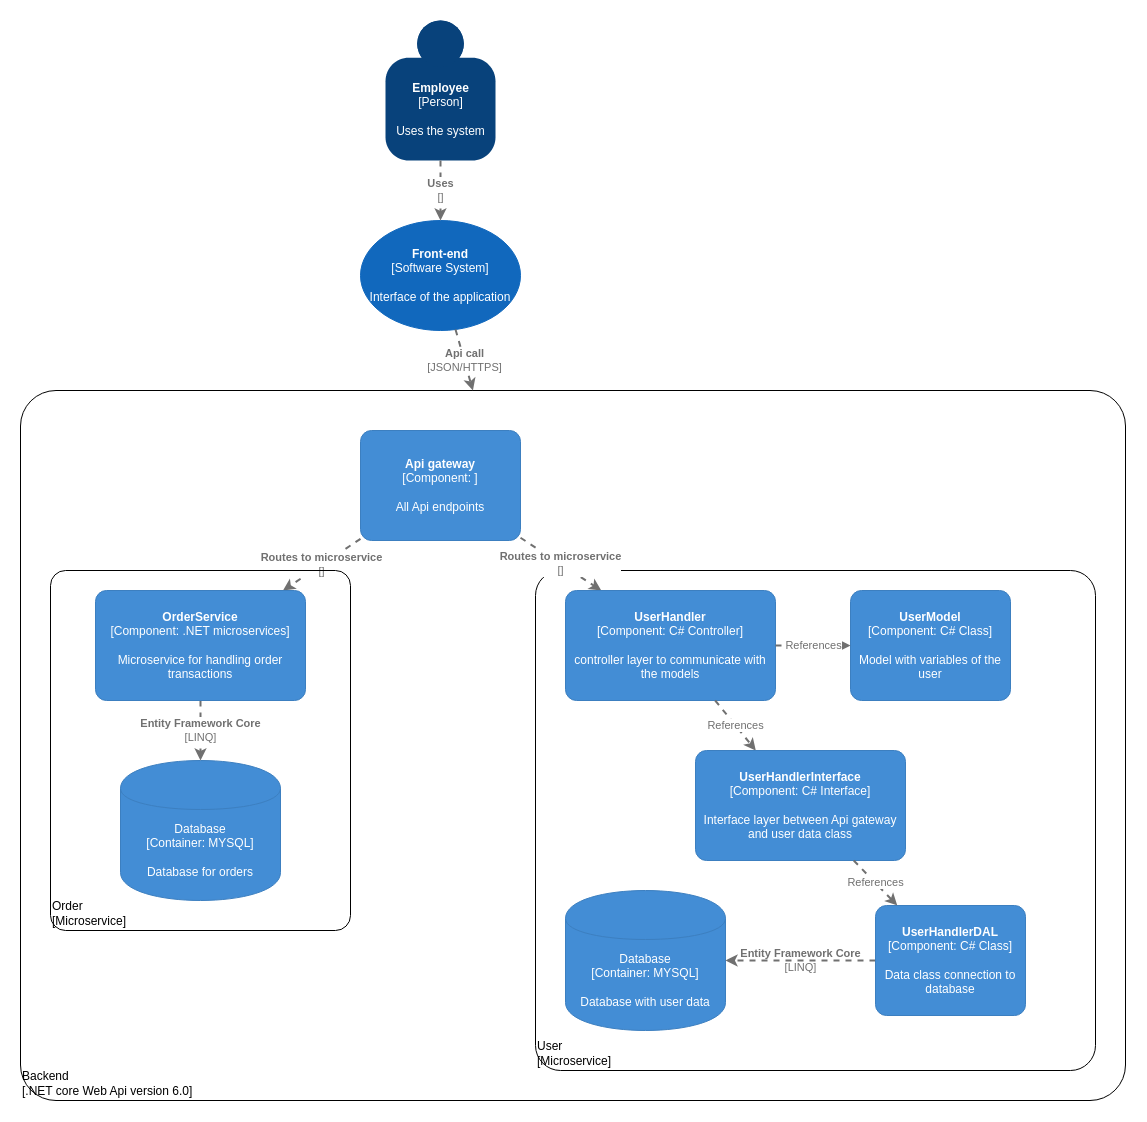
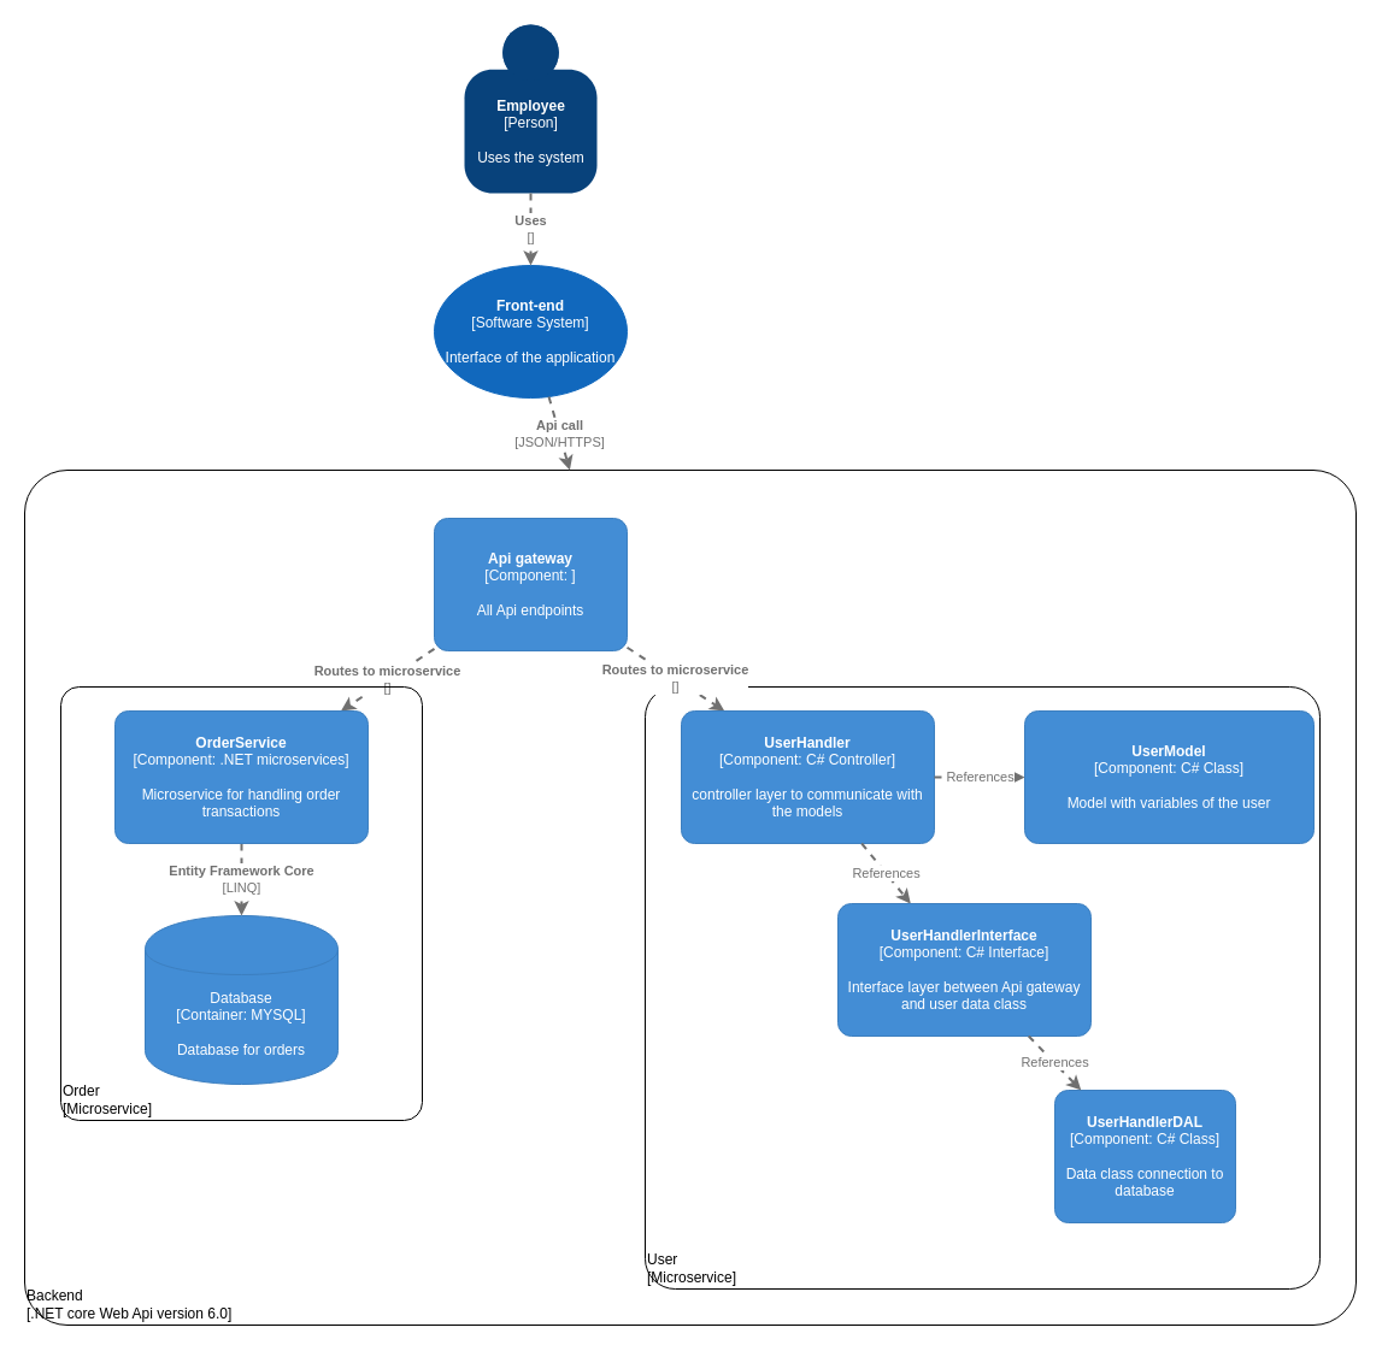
- <mxCell id="18" value="&lt;b&gt;UserModel&lt;/b&gt;&lt;div&gt;[Component: C# Class]&lt;/div&gt;&lt;br&gt;&lt;div&gt;Model with variables of the user&lt;/div&gt;" style="rounded=1;whiteSpace=wrap;html=1;labelBackgroundColor=none;fillColor=#438DD5;fontColor=#ffffff;align=center;arcSize=10;strokeColor=#3C7FC0;metaEdit=1;metaData={&quot;c4Type&quot;:{&quot;editable&quot;:false}};points=[[0.25,0,0],[0.5,0,0],[0.75,0,0],[1,0.25,0],[1,0.5,0],[1,0.75,0],[0.75,1,0],[0.5,1,0],[0.25,1,0],[0,0.75,0],[0,0.5,0],[0,0.25,0]];" parent="1" vertex="1"><mxGeometry x="850" y="590" width="160" height="110.0" as="geometry" /></mxCell>
+ <mxCell id="18" value="&lt;b&gt;UserModel&lt;/b&gt;&lt;div&gt;[Component: C# Class]&lt;/div&gt;&lt;br&gt;&lt;div&gt;Model with variables of the user&lt;/div&gt;" style="rounded=1;whiteSpace=wrap;html=1;labelBackgroundColor=none;fillColor=#438DD5;fontColor=#ffffff;align=center;arcSize=10;strokeColor=#3C7FC0;metaEdit=1;metaData={&quot;c4Type&quot;:{&quot;editable&quot;:false}};points=[[0.25,0,0],[0.5,0,0],[0.75,0,0],[1,0.25,0],[1,0.5,0],[1,0.75,0],[0.75,1,0],[0.5,1,0],[0.25,1,0],[0,0.75,0],[0,0.5,0],[0,0.25,0]];" parent="1" vertex="1"><mxGeometry x="850" y="590" width="240" height="110.0" as="geometry" /></mxCell>
- <mxCell id="11" value="Database&lt;div&gt;[Container:&amp;nbsp;MYSQL]&lt;/div&gt;&lt;br&gt;&lt;div&gt;Database with user data&lt;/div&gt;" style="shape=cylinder;whiteSpace=wrap;html=1;boundedLbl=1;rounded=0;labelBackgroundColor=none;fillColor=#438DD5;fontSize=12;fontColor=#ffffff;align=center;strokeColor=#3C7FC0;metaEdit=1;points=[[0.5,0,0],[1,0.25,0],[1,0.5,0],[1,0.75,0],[0.5,1,0],[0,0.75,0],[0,0.5,0],[0,0.25,0]];metaData={&quot;c4Type&quot;:{&quot;editable&quot;:false}};" parent="1" vertex="1"><mxGeometry x="565" y="890" width="160" height="140" as="geometry" /></mxCell>
- <mxCell id="13" value="&lt;div style=&quot;text-align: left&quot;&gt;&lt;div style=&quot;text-align: center&quot;&gt;&lt;b&gt;Entity Framework Core&lt;/b&gt;&lt;/div&gt;&lt;div style=&quot;text-align: center&quot;&gt;[LINQ]&lt;/div&gt;&lt;/div&gt;" style="edgeStyle=none;rounded=0;html=1;jettySize=auto;orthogonalLoop=1;strokeColor=#707070;strokeWidth=2;fontColor=#707070;jumpStyle=none;dashed=1;metaEdit=1;metaData={&quot;c4Type&quot;:{&quot;editable&quot;:false}};labelBackgroundColor=none;" parent="1" source="20" target="11" edge="1"><mxGeometry width="160" relative="1" as="geometry"><mxPoint x="685" y="700" as="sourcePoint" /><mxPoint x="210" y="770" as="targetPoint" /></mxGeometry></mxCell>
